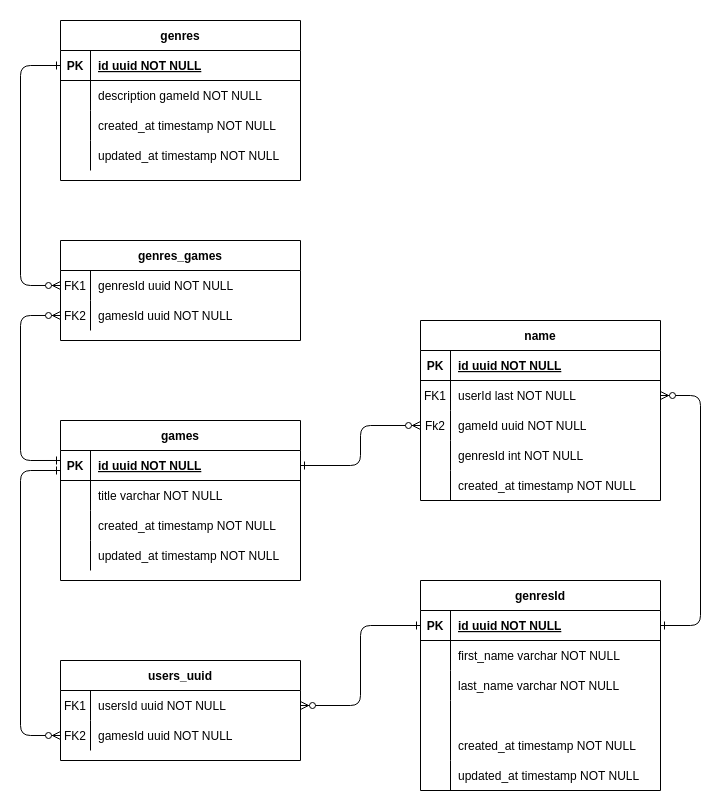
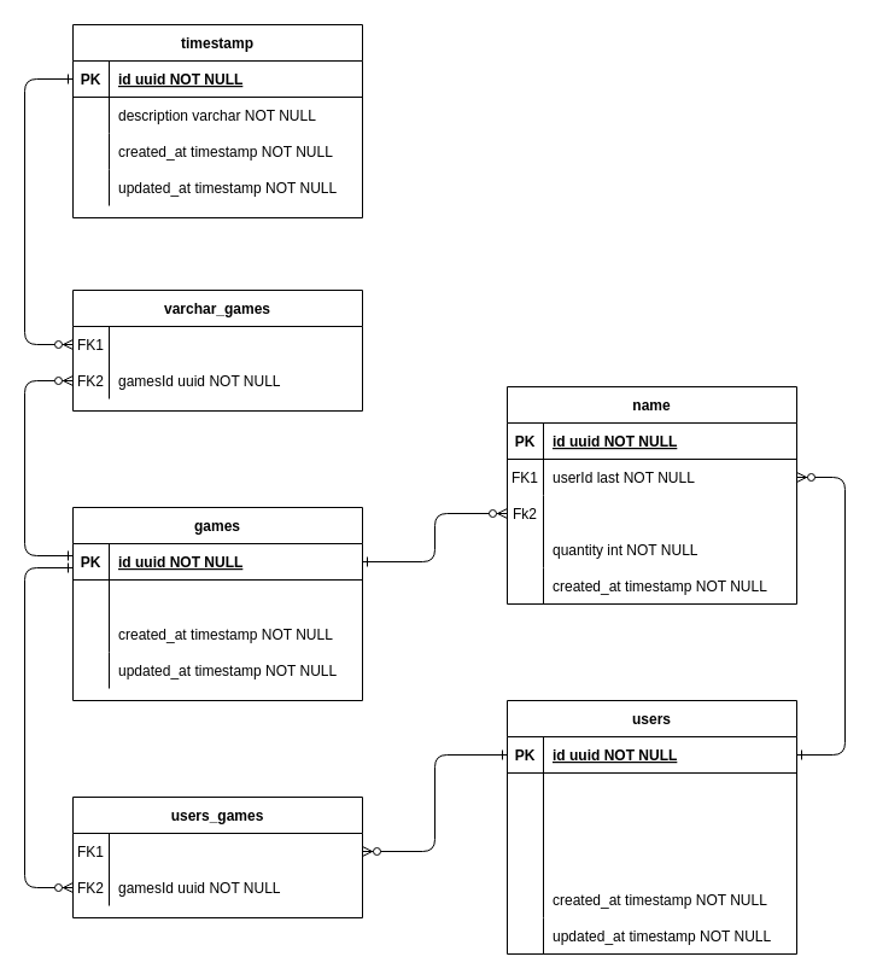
- <mxCell id="40" value="genres" style="shape=table;startSize=30;container=1;collapsible=1;childLayout=tableLayout;fixedRows=1;rowLines=0;fontStyle=1;align=center;resizeLast=1;" parent="1" vertex="1"><mxGeometry x="60" y="20" width="240" height="160" as="geometry" /></mxCell>
+ <mxCell id="40" value="timestamp" style="shape=table;startSize=30;container=1;collapsible=1;childLayout=tableLayout;fixedRows=1;rowLines=0;fontStyle=1;align=center;resizeLast=1;" parent="1" vertex="1"><mxGeometry x="60" y="20" width="240" height="160" as="geometry" /></mxCell>
- <mxCell id="46" value="description gameId NOT NULL" style="shape=partialRectangle;overflow=hidden;connectable=0;fillColor=none;top=0;left=0;bottom=0;right=0;align=left;spacingLeft=6;" parent="44" vertex="1"><mxGeometry x="30" width="210" height="30" as="geometry" /></mxCell>
+ <mxCell id="46" value="description varchar NOT NULL" style="shape=partialRectangle;overflow=hidden;connectable=0;fillColor=none;top=0;left=0;bottom=0;right=0;align=left;spacingLeft=6;" parent="44" vertex="1"><mxGeometry x="30" width="210" height="30" as="geometry" /></mxCell>
- <mxCell id="53" value="genres_games" style="shape=table;startSize=30;container=1;collapsible=1;childLayout=tableLayout;fixedRows=1;rowLines=0;fontStyle=1;align=center;resizeLast=1;" parent="1" vertex="1"><mxGeometry x="60" y="240" width="240" height="100" as="geometry" /></mxCell>
+ <mxCell id="53" value="varchar_games" style="shape=table;startSize=30;container=1;collapsible=1;childLayout=tableLayout;fixedRows=1;rowLines=0;fontStyle=1;align=center;resizeLast=1;" parent="1" vertex="1"><mxGeometry x="60" y="240" width="240" height="100" as="geometry" /></mxCell>
- <mxCell id="56" value="genresId uuid NOT NULL" style="shape=partialRectangle;overflow=hidden;connectable=0;fillColor=none;top=0;left=0;bottom=0;right=0;align=left;spacingLeft=6;fontStyle=0" parent="54" vertex="1"><mxGeometry x="30" width="210" height="30" as="geometry" /></mxCell>
- <mxCell id="70" value="gameId uuid NOT NULL" style="shape=partialRectangle;overflow=hidden;connectable=0;fillColor=none;top=0;left=0;bottom=0;right=0;align=left;spacingLeft=6;" parent="68" vertex="1"><mxGeometry x="30" width="210" height="30" as="geometry" /></mxCell>
- <mxCell id="73" value="genresId int NOT NULL" style="shape=partialRectangle;overflow=hidden;connectable=0;fillColor=none;top=0;left=0;bottom=0;right=0;align=left;spacingLeft=6;" parent="71" vertex="1"><mxGeometry x="30" width="210" height="30" as="geometry" /></mxCell>
+ <mxCell id="73" value="quantity int NOT NULL" style="shape=partialRectangle;overflow=hidden;connectable=0;fillColor=none;top=0;left=0;bottom=0;right=0;align=left;spacingLeft=6;" parent="71" vertex="1"><mxGeometry x="30" width="210" height="30" as="geometry" /></mxCell>
- <mxCell id="33" value="title varchar NOT NULL" style="shape=partialRectangle;overflow=hidden;connectable=0;fillColor=none;top=0;left=0;bottom=0;right=0;align=left;spacingLeft=6;" parent="31" vertex="1"><mxGeometry x="30" width="210" height="30" as="geometry" /></mxCell>
- <mxCell id="9" value="genresId" style="shape=table;startSize=30;container=1;collapsible=1;childLayout=tableLayout;fixedRows=1;rowLines=0;fontStyle=1;align=center;resizeLast=1;" parent="1" vertex="1"><mxGeometry x="420" y="580" width="240" height="210" as="geometry" /></mxCell>
+ <mxCell id="9" value="users" style="shape=table;startSize=30;container=1;collapsible=1;childLayout=tableLayout;fixedRows=1;rowLines=0;fontStyle=1;align=center;resizeLast=1;" parent="1" vertex="1"><mxGeometry x="420" y="580" width="240" height="210" as="geometry" /></mxCell>
- <mxCell id="15" value="first_name varchar NOT NULL" style="shape=partialRectangle;overflow=hidden;connectable=0;fillColor=none;top=0;left=0;bottom=0;right=0;align=left;spacingLeft=6;" parent="13" vertex="1"><mxGeometry x="30" width="210" height="30" as="geometry" /></mxCell>
- <mxCell id="2" value="users_uuid" style="shape=table;startSize=30;container=1;collapsible=1;childLayout=tableLayout;fixedRows=1;rowLines=0;fontStyle=1;align=center;resizeLast=1;" parent="1" vertex="1"><mxGeometry x="60" y="660" width="240" height="100" as="geometry" /></mxCell>
+ <mxCell id="2" value="users_games" style="shape=table;startSize=30;container=1;collapsible=1;childLayout=tableLayout;fixedRows=1;rowLines=0;fontStyle=1;align=center;resizeLast=1;" parent="1" vertex="1"><mxGeometry x="60" y="660" width="240" height="100" as="geometry" /></mxCell>
- <mxCell id="18" value="last_name varchar NOT NULL" style="shape=partialRectangle;overflow=hidden;connectable=0;fillColor=none;top=0;left=0;bottom=0;right=0;align=left;spacingLeft=6;" parent="16" vertex="1"><mxGeometry x="30" width="210" height="30" as="geometry" /></mxCell>
- <mxCell id="5" value="usersId uuid NOT NULL" style="shape=partialRectangle;overflow=hidden;connectable=0;fillColor=none;top=0;left=0;bottom=0;right=0;align=left;spacingLeft=6;fontStyle=0" parent="3" vertex="1"><mxGeometry x="30" width="210" height="30" as="geometry" /></mxCell>
